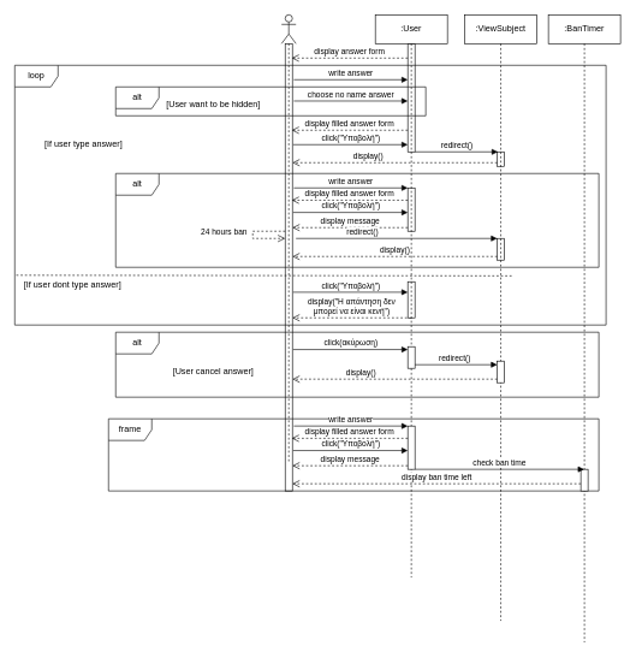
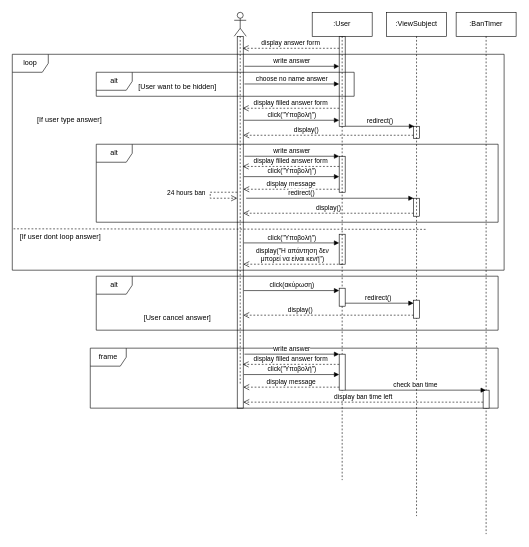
- <mxCell id="25" value="[If user dont type answer]" style="text;html=1;align=center;verticalAlign=middle;resizable=0;points=[];autosize=1;strokeColor=none;fillColor=none;" parent="1" vertex="1"><mxGeometry x="20" y="380" width="160" height="30" as="geometry" /></mxCell>
+ <mxCell id="25" value="[If user dont loop answer]" style="text;html=1;align=center;verticalAlign=middle;resizable=0;points=[];autosize=1;strokeColor=none;fillColor=none;" parent="1" vertex="1"><mxGeometry x="20" y="380" width="160" height="30" as="geometry" /></mxCell>
- <mxCell id="35" value="[User cancel answer]" style="text;html=1;align=center;verticalAlign=middle;resizable=0;points=[];autosize=1;strokeColor=none;fillColor=none;" parent="1" vertex="1"><mxGeometry x="225" y="500" width="140" height="30" as="geometry" /></mxCell>
+ <mxCell id="35" value="[User cancel answer]" style="text;html=1;align=center;verticalAlign=middle;resizable=0;points=[];autosize=1;strokeColor=none;fillColor=none;" parent="1" vertex="1"><mxGeometry x="225" y="515" width="140" height="30" as="geometry" /></mxCell>
